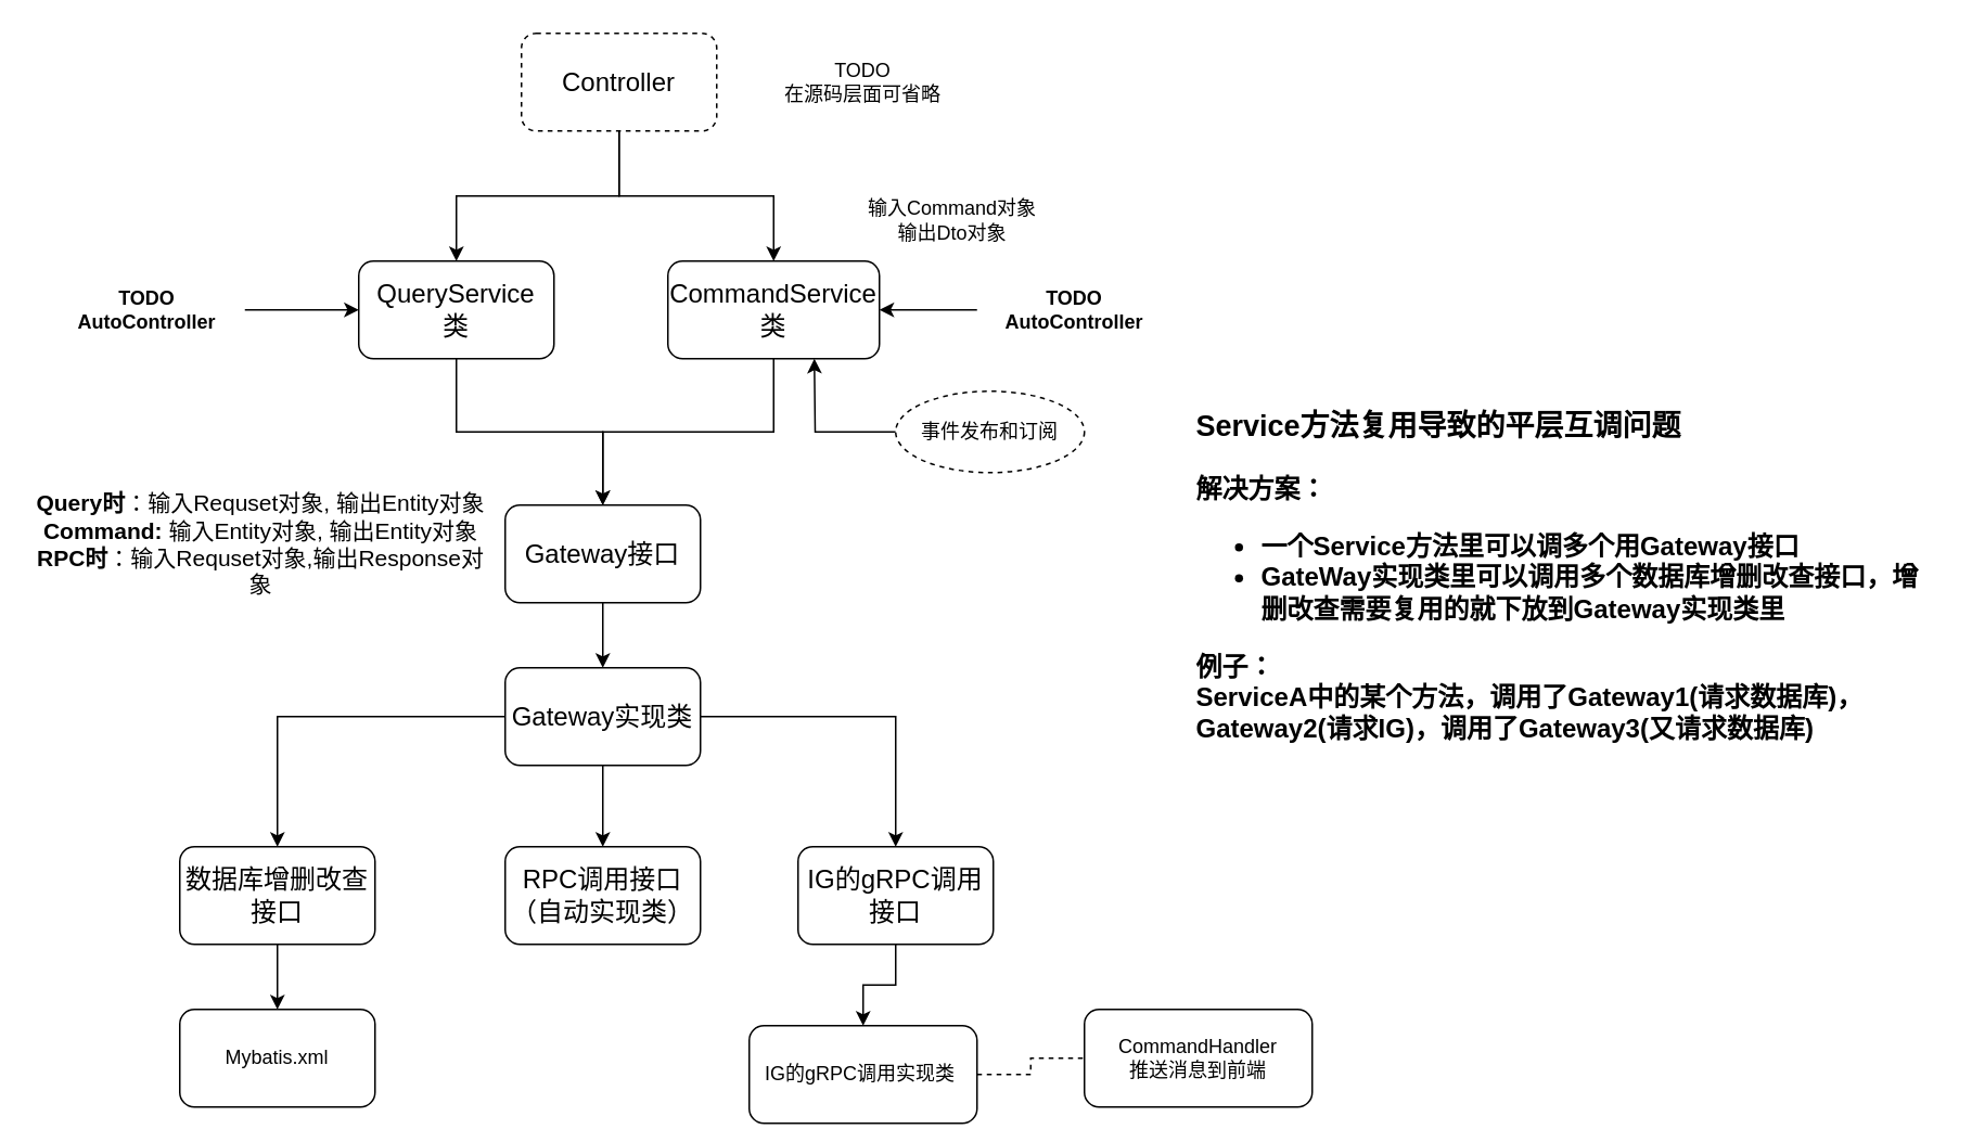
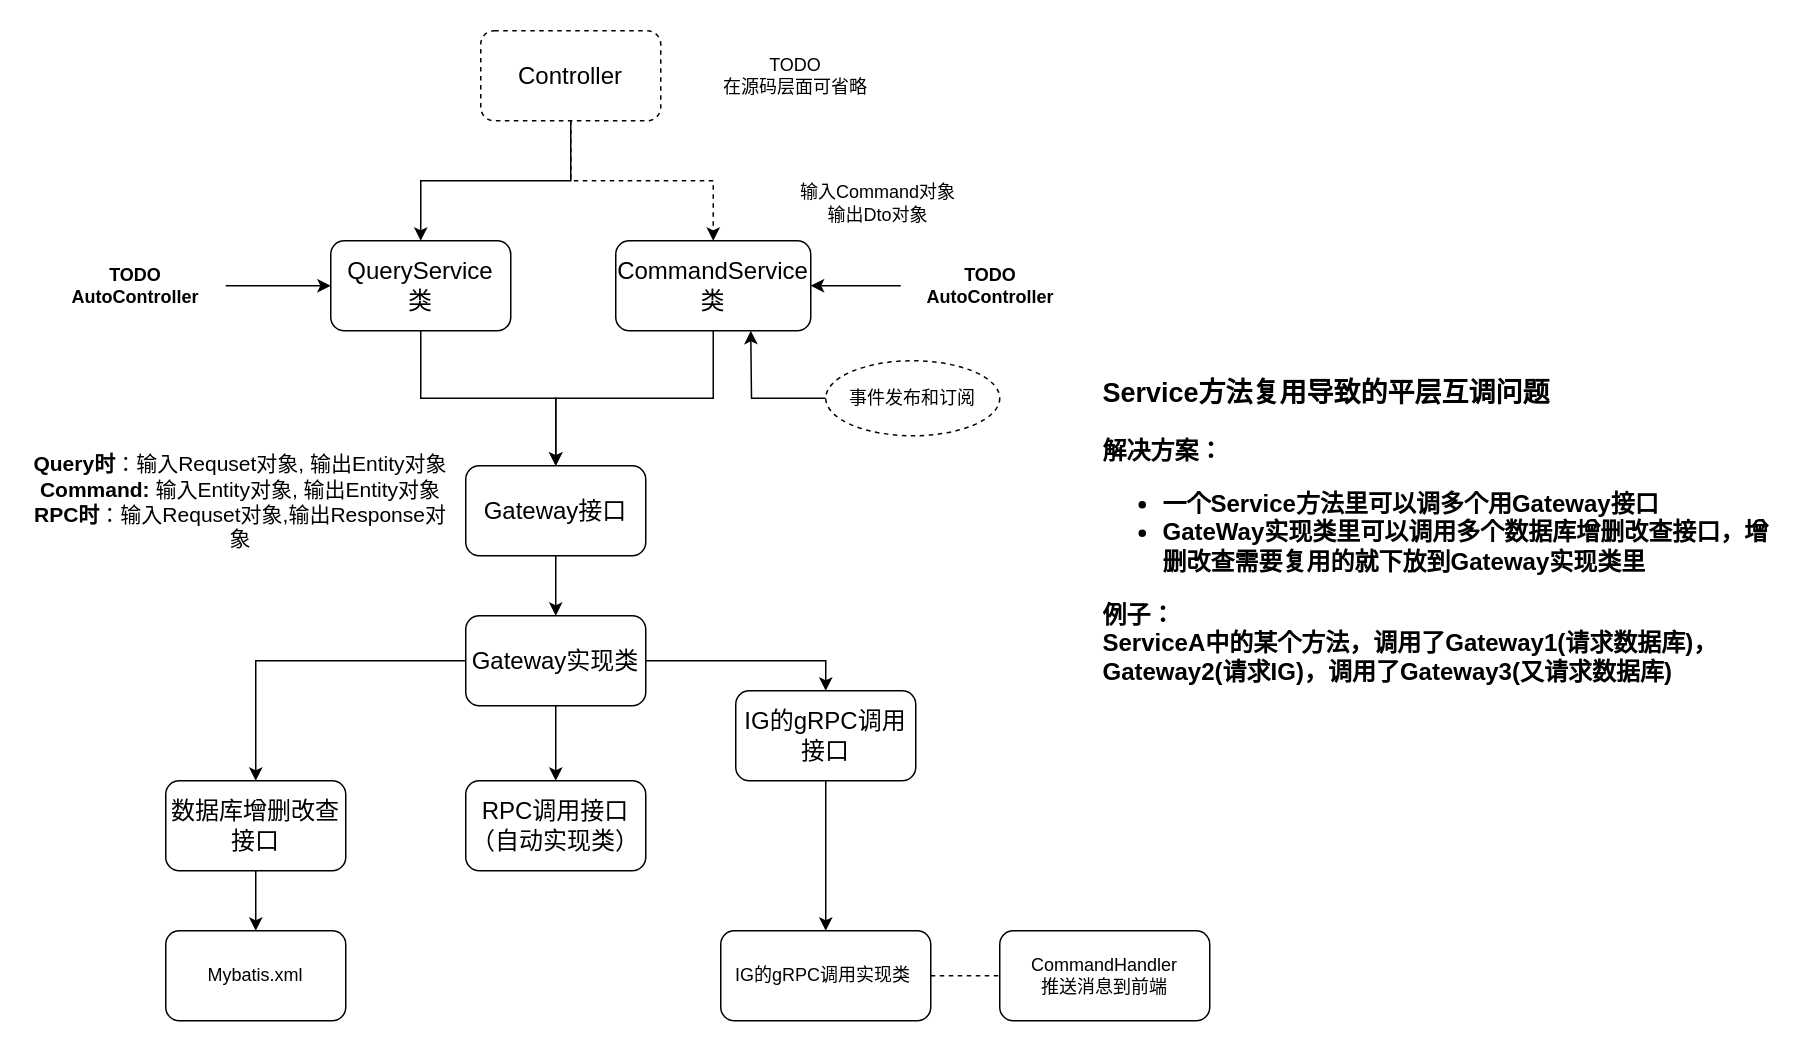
- <mxCell id="3" style="edgeStyle=orthogonalEdgeStyle;rounded=0;orthogonalLoop=1;jettySize=auto;html=1;entryX=0.5;entryY=0;entryDx=0;entryDy=0;" edge="1" parent="1" source="4" target="8"><mxGeometry relative="1" as="geometry" /></mxCell>
+ <mxCell id="3" style="edgeStyle=orthogonalEdgeStyle;rounded=0;orthogonalLoop=1;jettySize=auto;html=1;entryX=0.5;entryY=0;entryDx=0;entryDy=0;dashed=1;" edge="1" parent="1" source="4" target="8"><mxGeometry relative="1" as="geometry" /></mxCell>
- <mxCell id="29" value="&lt;font style=&quot;font-size: 16px&quot;&gt;IG的gRPC调用接口&lt;/font&gt;" style="whiteSpace=wrap;html=1;rounded=1;" vertex="1" parent="1"><mxGeometry x="490" y="520" width="120" height="60" as="geometry" /></mxCell>
+ <mxCell id="29" value="&lt;font style=&quot;font-size: 16px&quot;&gt;IG的gRPC调用接口&lt;/font&gt;" style="whiteSpace=wrap;html=1;rounded=1;" vertex="1" parent="1"><mxGeometry x="490" y="460" width="120" height="60" as="geometry" /></mxCell>
- <mxCell id="31" value="&lt;span&gt;IG的gRPC调用实现类&amp;nbsp;&lt;/span&gt;" style="whiteSpace=wrap;html=1;rounded=1;" vertex="1" parent="1"><mxGeometry x="460" y="630" width="140" height="60" as="geometry" /></mxCell>
+ <mxCell id="31" value="&lt;span&gt;IG的gRPC调用实现类&amp;nbsp;&lt;/span&gt;" style="whiteSpace=wrap;html=1;rounded=1;" vertex="1" parent="1"><mxGeometry x="480" y="620" width="140" height="60" as="geometry" /></mxCell>
